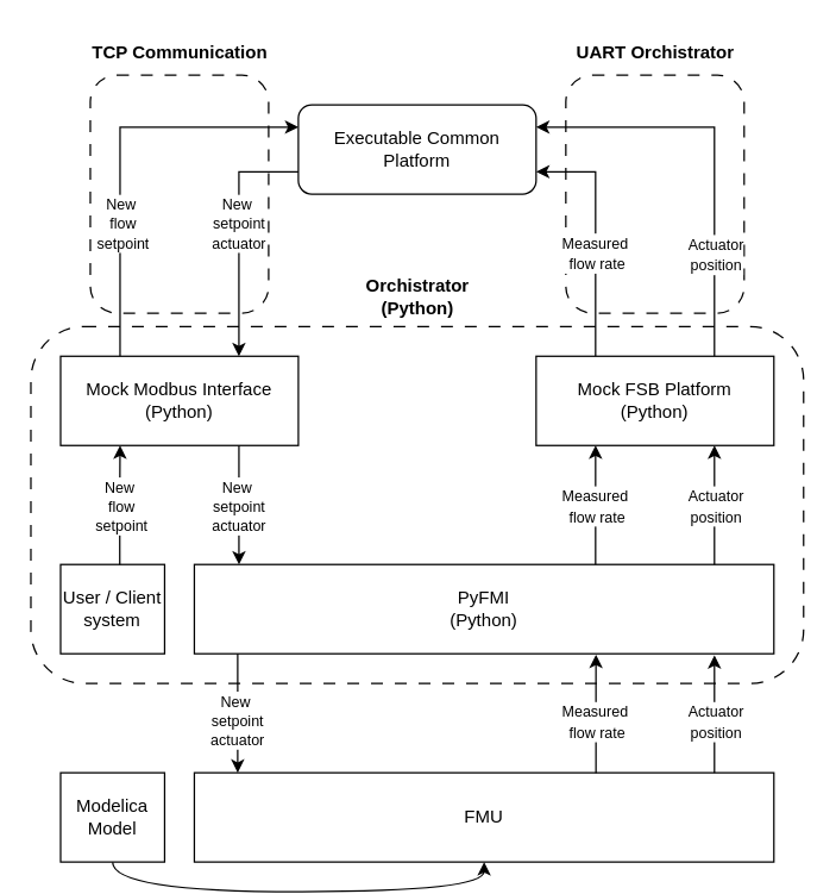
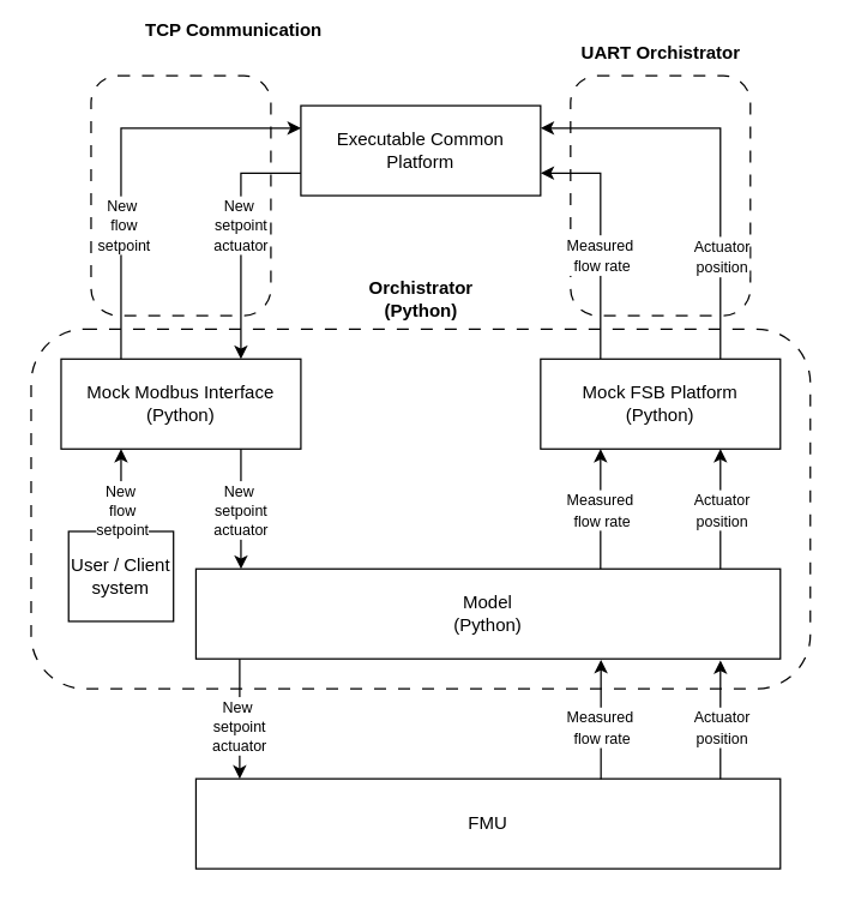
- <mxCell id="13" value="TCP Communication" style="text;html=1;align=center;verticalAlign=middle;resizable=0;points=[];autosize=1;strokeColor=none;fillColor=none;fontStyle=1" parent="1" vertex="1"><mxGeometry x="55" y="20" width="130" height="30" as="geometry" /></mxCell>
+ <mxCell id="13" value="TCP Communication" style="text;html=1;align=center;verticalAlign=middle;resizable=0;points=[];autosize=1;strokeColor=none;fillColor=none;fontStyle=1" parent="1" vertex="1"><mxGeometry x="90" y="5" width="130" height="30" as="geometry" /></mxCell>
- <mxCell id="6" value="Executable Common Platform" style="whiteSpace=wrap;html=1;rounded=1;" parent="1" vertex="1"><mxGeometry x="200" y="70" width="160" height="60" as="geometry" /></mxCell>
+ <mxCell id="6" value="Executable Common Platform" style="rounded=0;whiteSpace=wrap;html=1;" parent="1" vertex="1"><mxGeometry x="200" y="70" width="160" height="60" as="geometry" /></mxCell>
- <mxCell id="18" value="User / Client system" style="rounded=0;whiteSpace=wrap;html=1;direction=south;" parent="1" vertex="1"><mxGeometry x="40" y="379" width="70" height="60" as="geometry" /></mxCell>
+ <mxCell id="18" value="User / Client system" style="rounded=0;whiteSpace=wrap;html=1;direction=south;" parent="1" vertex="1"><mxGeometry x="45" y="354" width="70" height="60" as="geometry" /></mxCell>
- <mxCell id="17" value="PyFMI&lt;div&gt;(Python)&lt;/div&gt;" style="rounded=0;whiteSpace=wrap;html=1;" parent="1" vertex="1"><mxGeometry x="130" y="379" width="390" height="60" as="geometry" /></mxCell>
+ <mxCell id="17" value="Model&lt;div&gt;(Python)&lt;/div&gt;" style="rounded=0;whiteSpace=wrap;html=1;" parent="1" vertex="1"><mxGeometry x="130" y="379" width="390" height="60" as="geometry" /></mxCell>
- <mxCell id="32" value="Modelica&lt;div&gt;Model&lt;/div&gt;" style="rounded=0;whiteSpace=wrap;html=1;" parent="1" vertex="1"><mxGeometry x="40" y="519" width="70" height="60" as="geometry" /></mxCell>
- <mxCell id="31" style="edgeStyle=orthogonalEdgeStyle;rounded=0;orthogonalLoop=1;jettySize=auto;html=1;exitX=0.5;exitY=1;exitDx=0;exitDy=0;entryX=0.5;entryY=1;entryDx=0;entryDy=0;curved=1;" parent="1" source="32" target="26" edge="1"><mxGeometry relative="1" as="geometry" /></mxCell>
